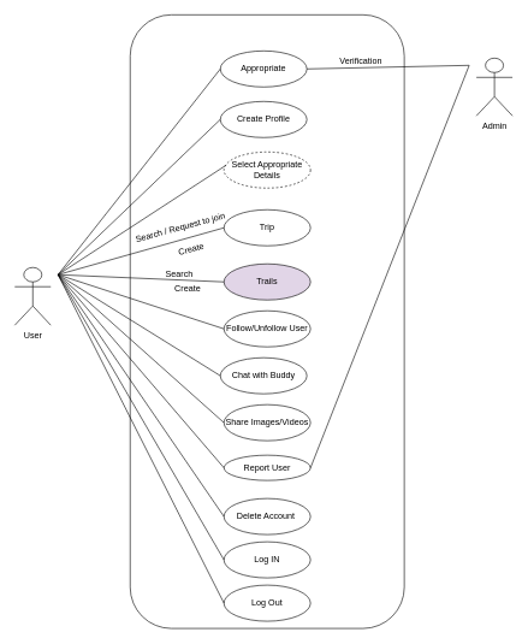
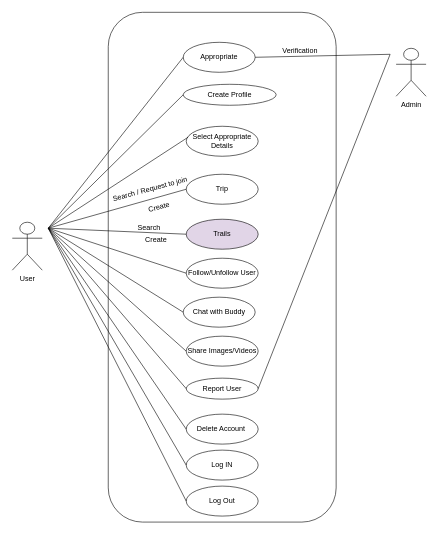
- <mxCell id="4" value="Create Profile" style="ellipse;whiteSpace=wrap;html=1;" vertex="1" parent="1"><mxGeometry x="305" y="140" width="120" height="50" as="geometry" /></mxCell>
+ <mxCell id="4" value="Create Profile" style="ellipse;whiteSpace=wrap;html=1;" vertex="1" parent="1"><mxGeometry x="305" y="140" width="155" height="35" as="geometry" /></mxCell>
- <mxCell id="5" value="Select Appropriate Details" style="ellipse;whiteSpace=wrap;html=1;dashed=1;" vertex="1" parent="1"><mxGeometry x="310" y="210" width="120" height="50" as="geometry" /></mxCell>
+ <mxCell id="5" value="Select Appropriate Details" style="ellipse;whiteSpace=wrap;html=1;" vertex="1" parent="1"><mxGeometry x="310" y="210" width="120" height="50" as="geometry" /></mxCell>
